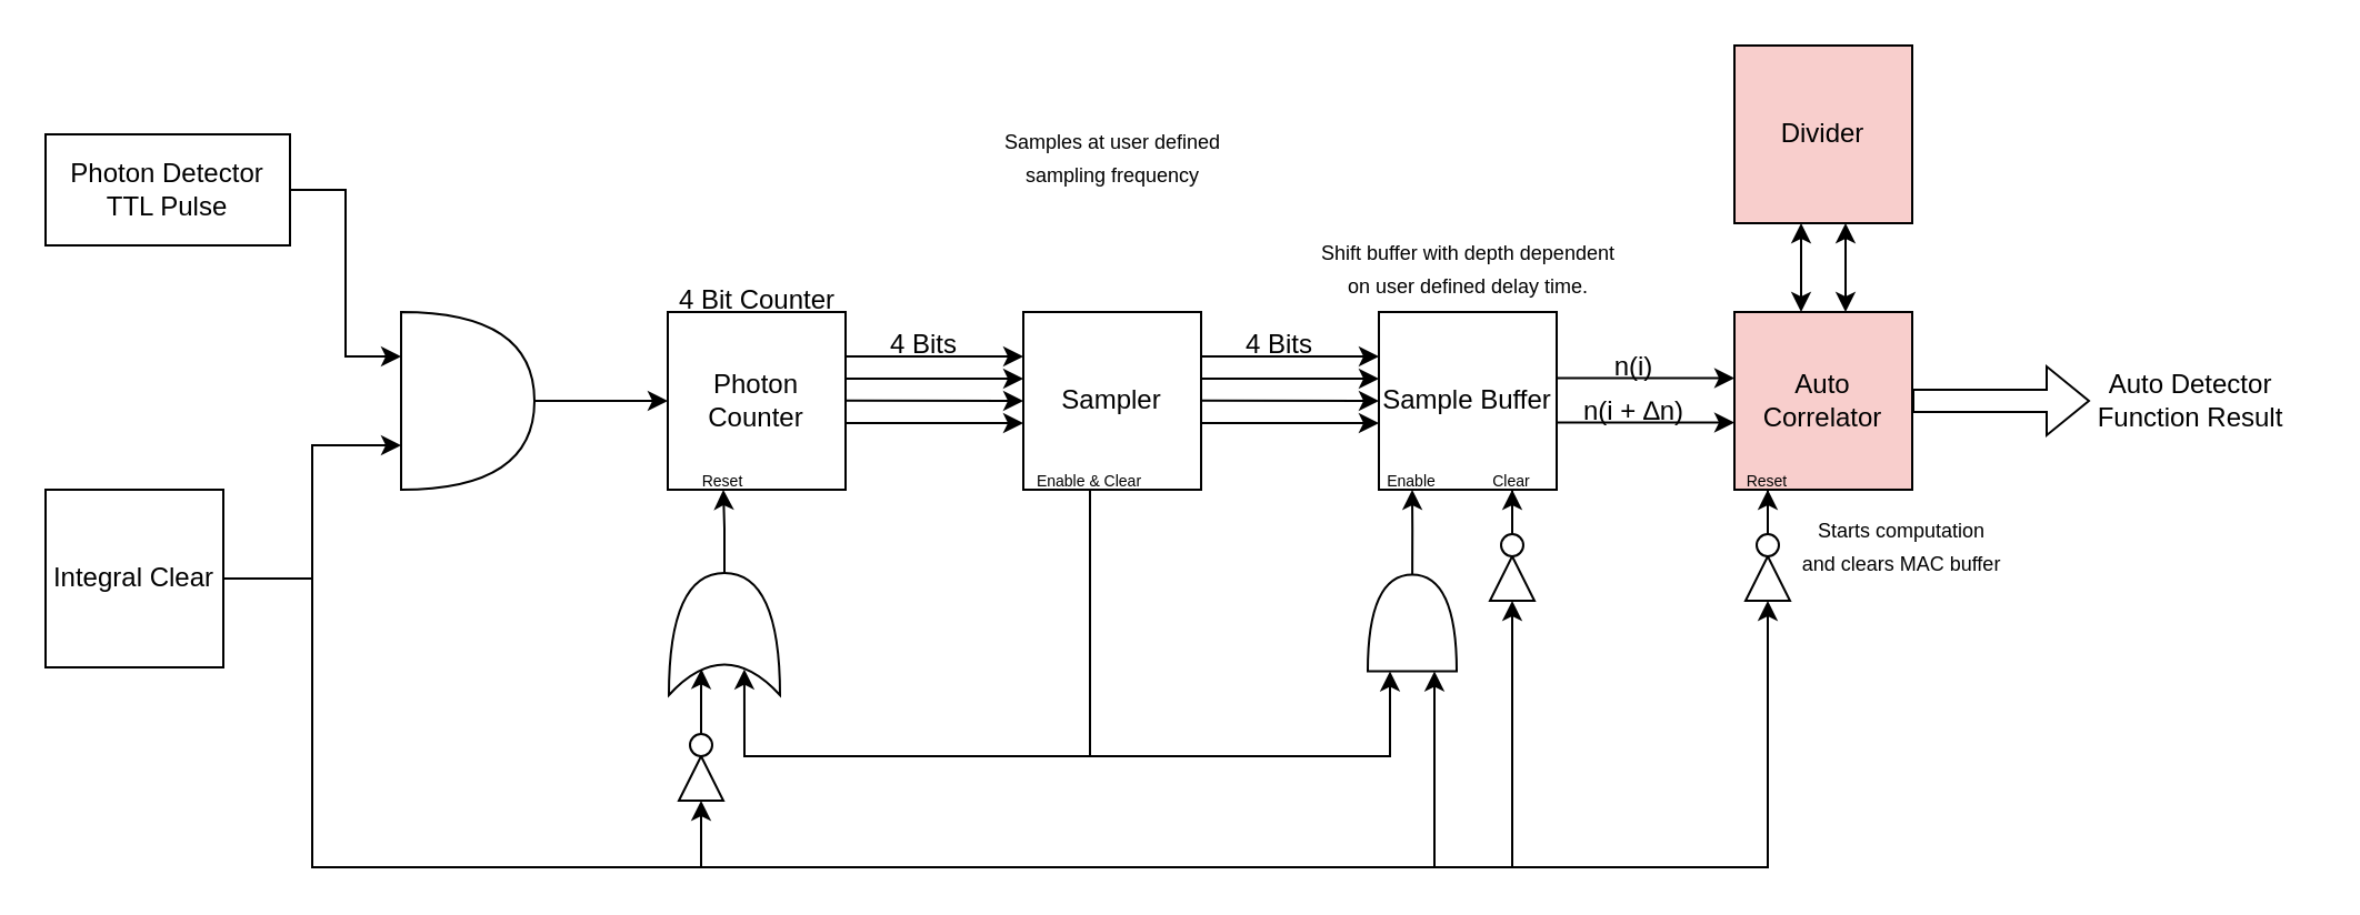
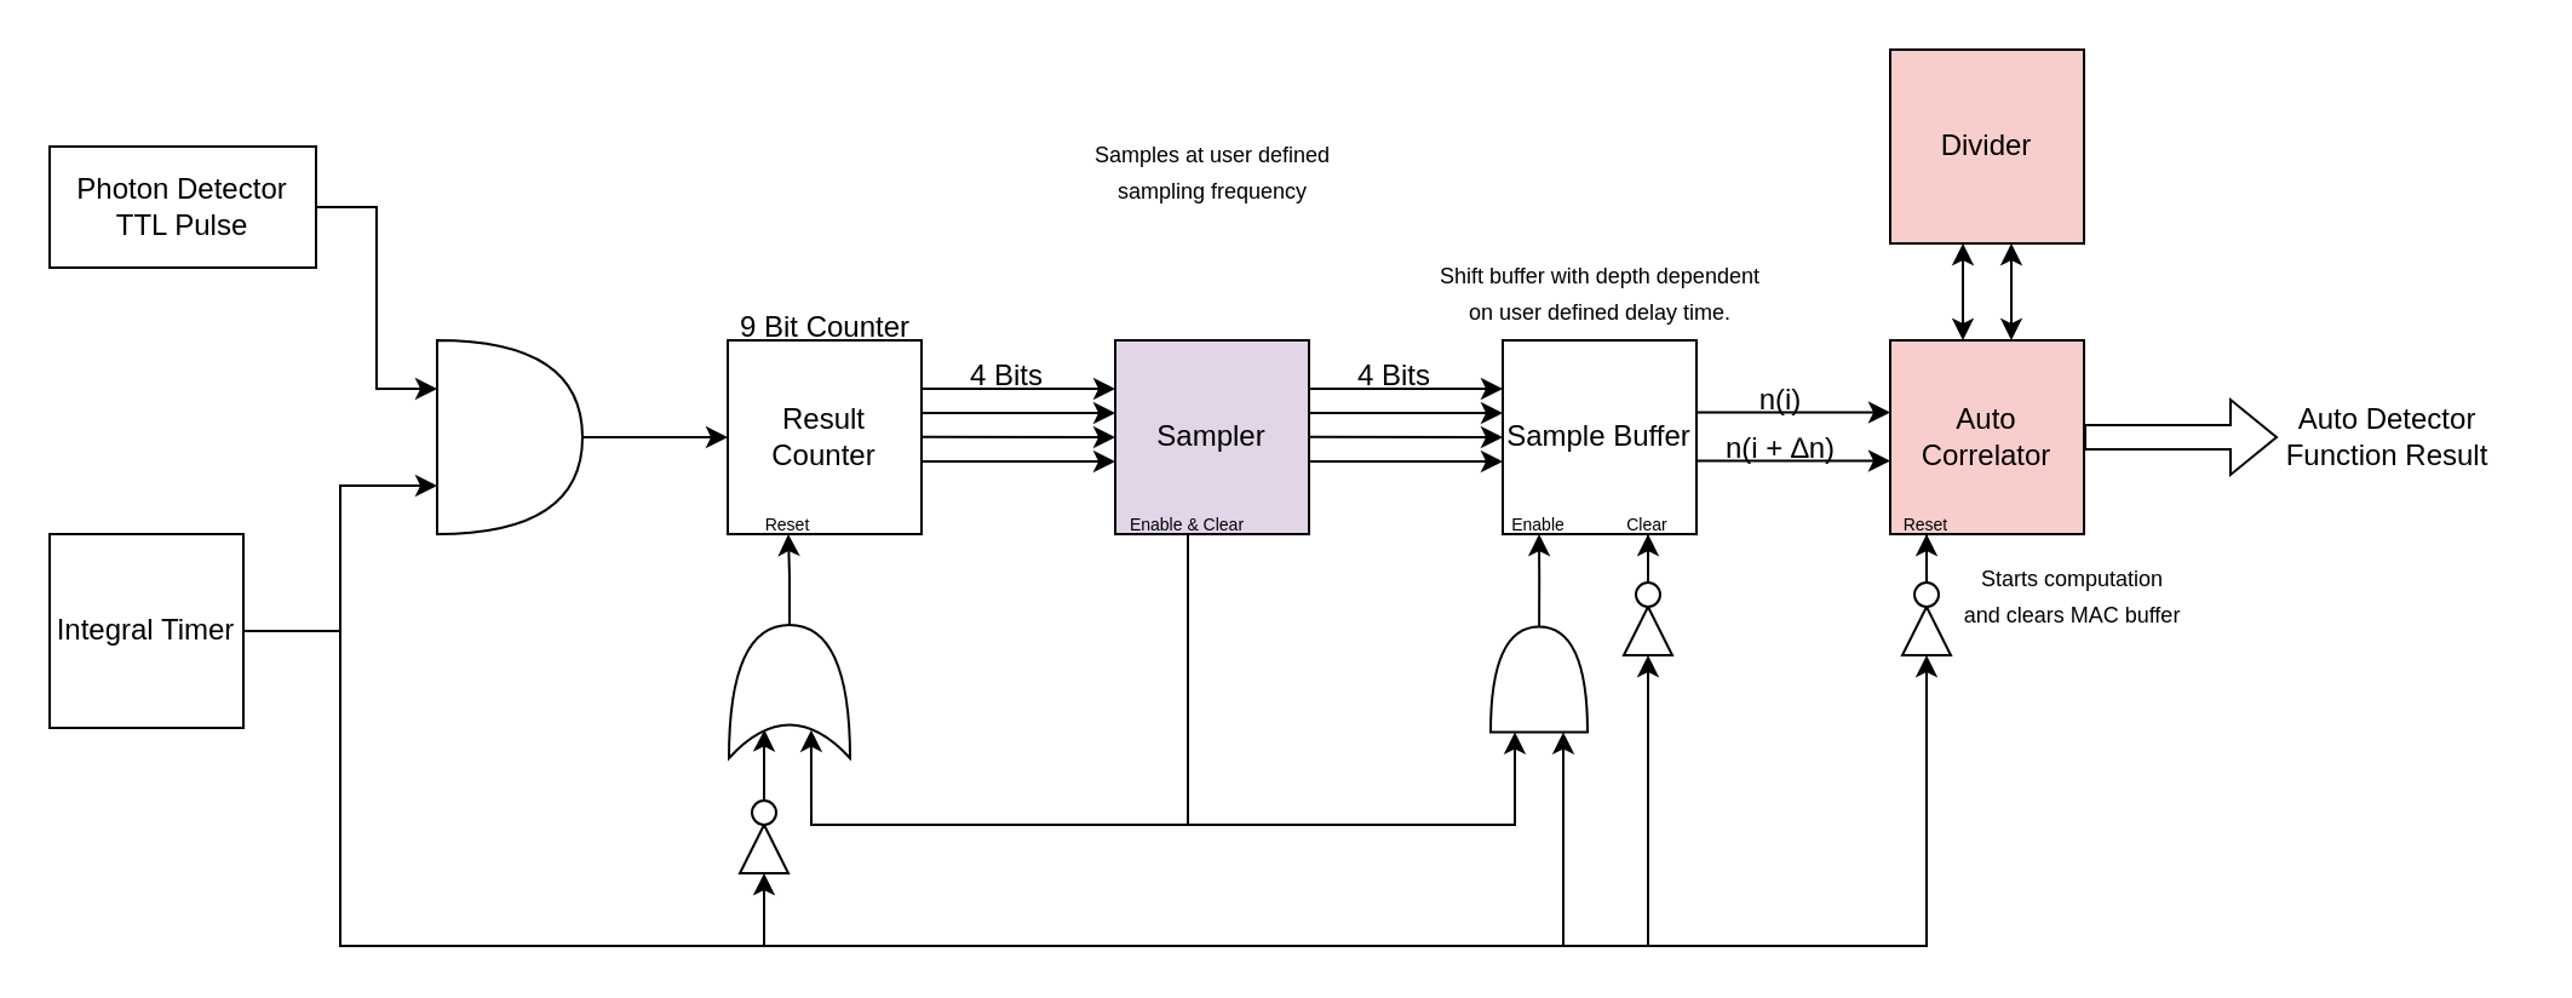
- <mxCell id="26" value="4 Bit Counter" style="text;html=1;align=center;verticalAlign=middle;resizable=0;points=[];autosize=1;strokeColor=none;fillColor=none;" vertex="1" parent="1"><mxGeometry x="295" y="120" width="90" height="30" as="geometry" /></mxCell>
+ <mxCell id="26" value="9 Bit Counter" style="text;html=1;align=center;verticalAlign=middle;resizable=0;points=[];autosize=1;strokeColor=none;fillColor=none;" vertex="1" parent="1"><mxGeometry x="295" y="120" width="90" height="30" as="geometry" /></mxCell>
- <mxCell id="8" value="Photon Counter" style="whiteSpace=wrap;html=1;aspect=fixed;" vertex="1" parent="1"><mxGeometry x="300" y="140" width="80" height="80" as="geometry" /></mxCell>
+ <mxCell id="8" value="Result Counter" style="whiteSpace=wrap;html=1;aspect=fixed;" vertex="1" parent="1"><mxGeometry x="300" y="140" width="80" height="80" as="geometry" /></mxCell>
- <mxCell id="9" value="Sampler" style="whiteSpace=wrap;html=1;aspect=fixed;" vertex="1" parent="1"><mxGeometry x="460" y="140" width="80" height="80" as="geometry" /></mxCell>
+ <mxCell id="9" value="Sampler" style="whiteSpace=wrap;html=1;aspect=fixed;fillColor=#e1d5e7;" vertex="1" parent="1"><mxGeometry x="460" y="140" width="80" height="80" as="geometry" /></mxCell>
- <mxCell id="7" value="Integral Clear" style="whiteSpace=wrap;html=1;aspect=fixed;" vertex="1" parent="1"><mxGeometry y="220" width="80" height="80" as="geometry" x="20" /></mxCell>
+ <mxCell id="7" value="Integral Timer" style="whiteSpace=wrap;html=1;aspect=fixed;" vertex="1" parent="1"><mxGeometry y="220" width="80" height="80" as="geometry" x="20" /></mxCell>
